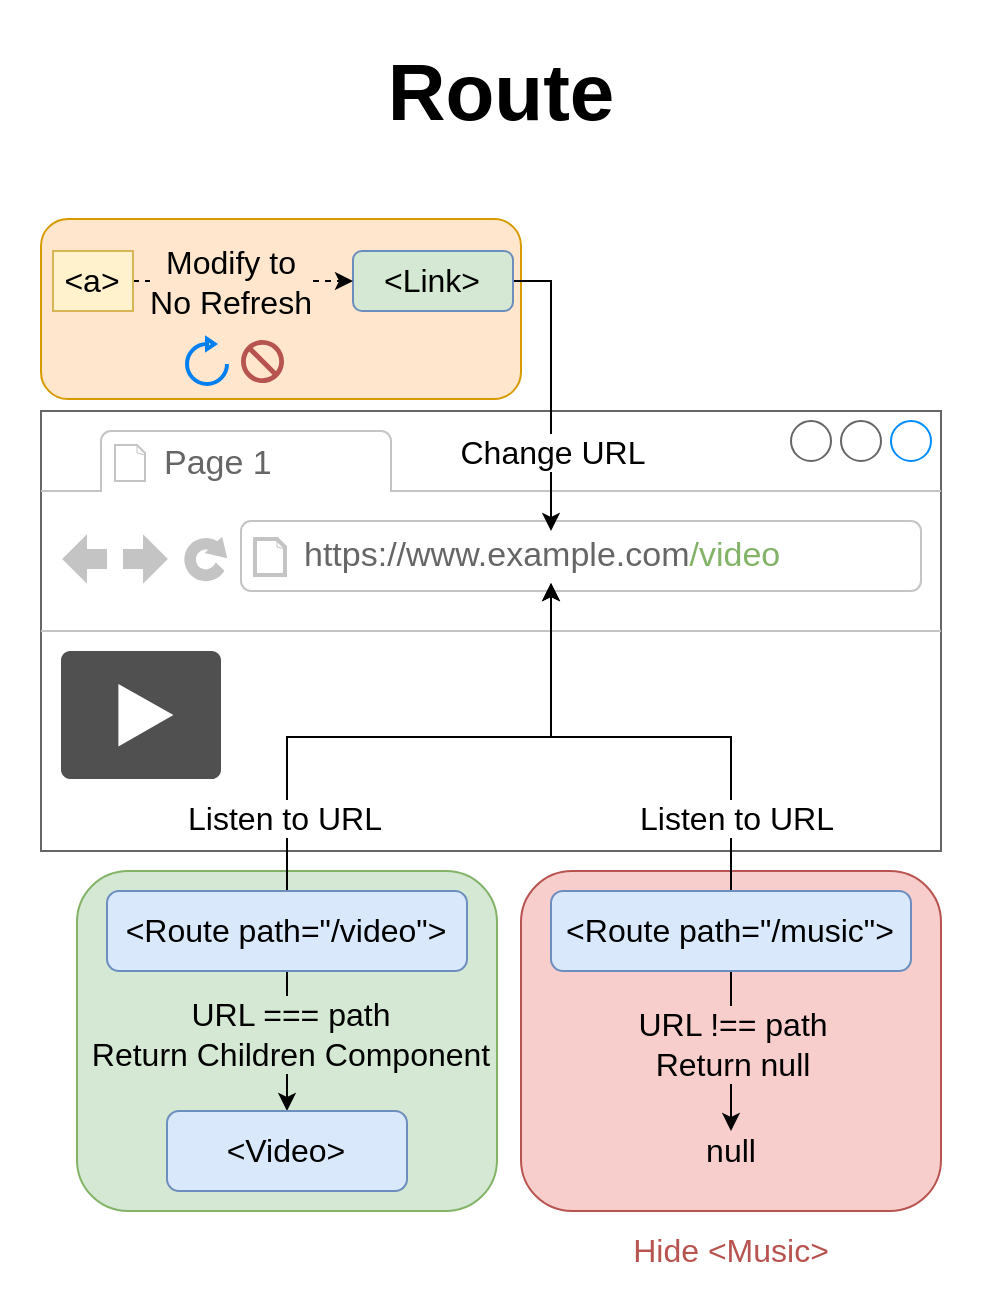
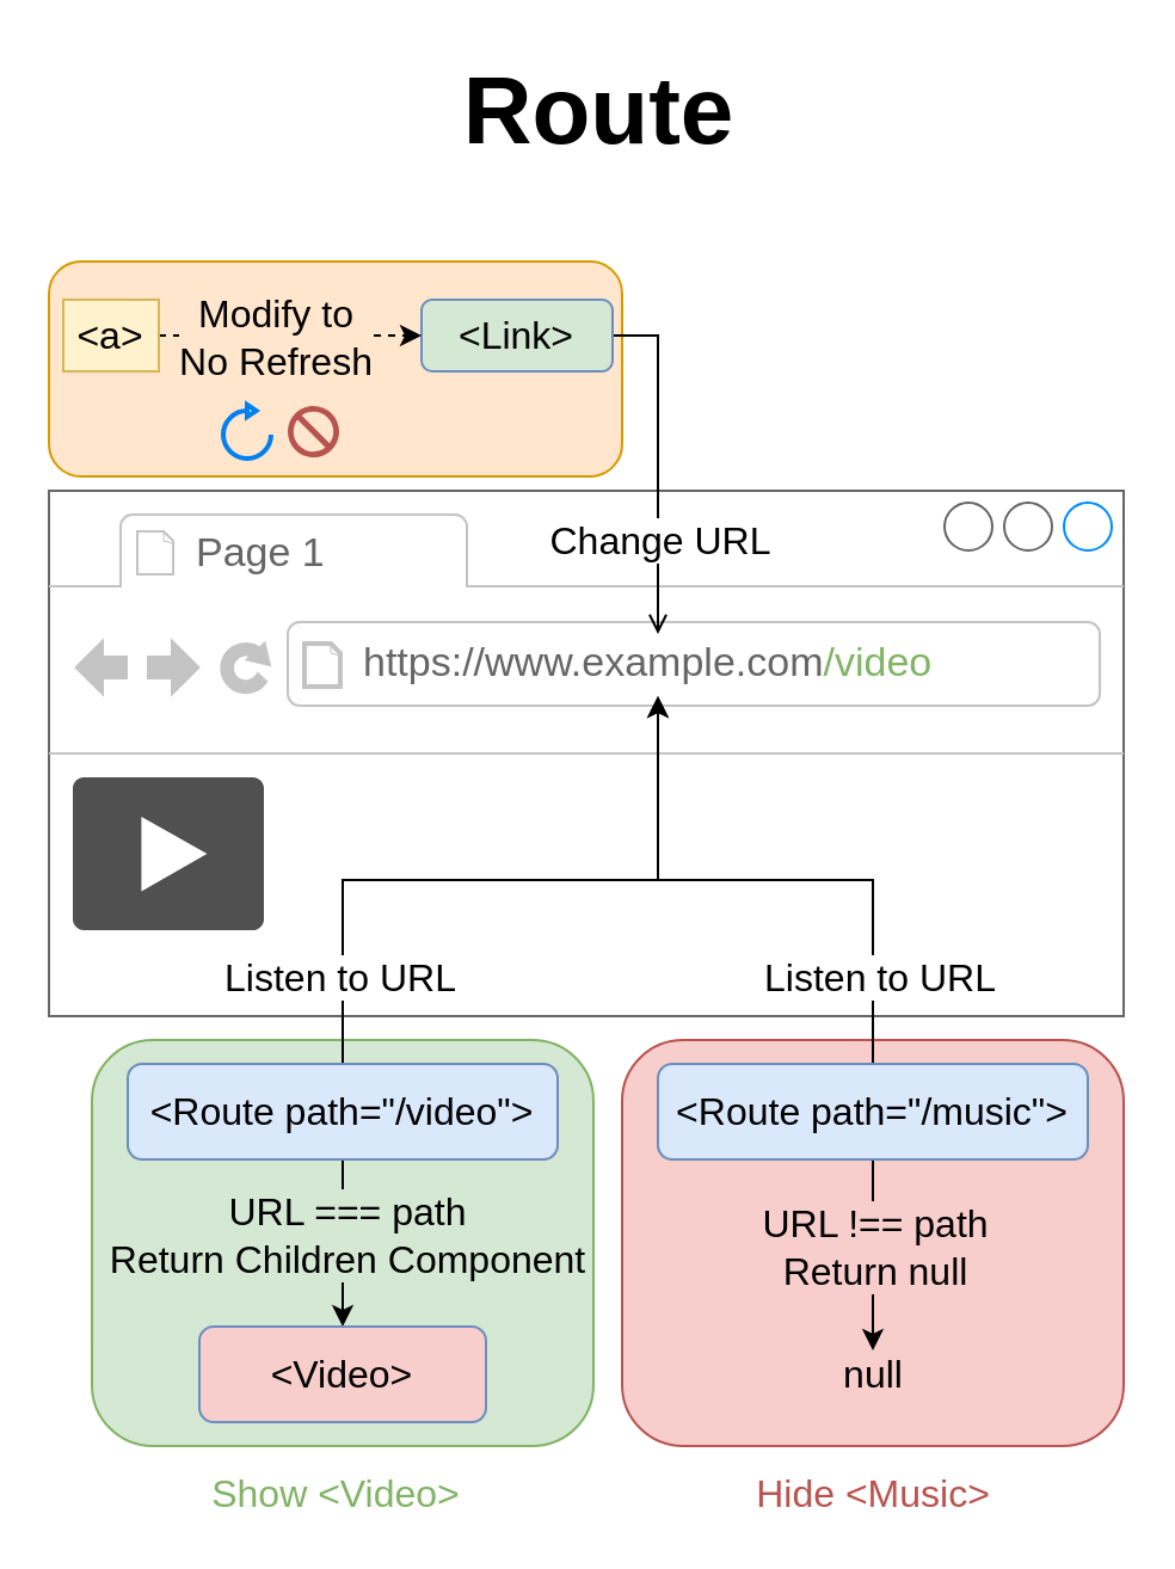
- <mxCell id="20" style="edgeStyle=orthogonalEdgeStyle;rounded=0;orthogonalLoop=1;jettySize=auto;html=1;fontSize=16;exitX=1;exitY=0.5;exitDx=0;exitDy=0;" parent="1" source="22" target="7" edge="1"><mxGeometry relative="1" as="geometry"><Array as="points"><mxPoint x="275" y="140" /></Array></mxGeometry></mxCell>
+ <mxCell id="20" style="edgeStyle=orthogonalEdgeStyle;rounded=0;orthogonalLoop=1;jettySize=auto;html=1;fontSize=16;exitX=1;exitY=0.5;exitDx=0;exitDy=0;endArrow=open;" parent="1" source="22" target="7" edge="1"><mxGeometry relative="1" as="geometry"><Array as="points"><mxPoint x="275" y="140" /></Array></mxGeometry></mxCell>
- <mxCell id="26" value="&amp;lt;Video&amp;gt;" style="whiteSpace=wrap;html=1;rounded=1;fontSize=16;fillColor=#dae8fc;strokeColor=#6c8ebf;" parent="1" vertex="1"><mxGeometry x="83" y="555" width="120" height="40" as="geometry" /></mxCell>
+ <mxCell id="26" value="&amp;lt;Video&amp;gt;" style="whiteSpace=wrap;html=1;rounded=1;fontSize=16;fillColor=#f8cecc;strokeColor=#6c8ebf;" parent="1" vertex="1"><mxGeometry x="83" y="555" width="120" height="40" as="geometry" /></mxCell>
+ <mxCell id="27" value="Show &amp;lt;Video&amp;gt;" style="text;html=1;align=center;verticalAlign=middle;resizable=0;points=[];autosize=1;fontSize=16;fontColor=#82B366;" parent="1" vertex="1"><mxGeometry x="80" y="615" width="120" height="20" as="geometry" /></mxCell>
